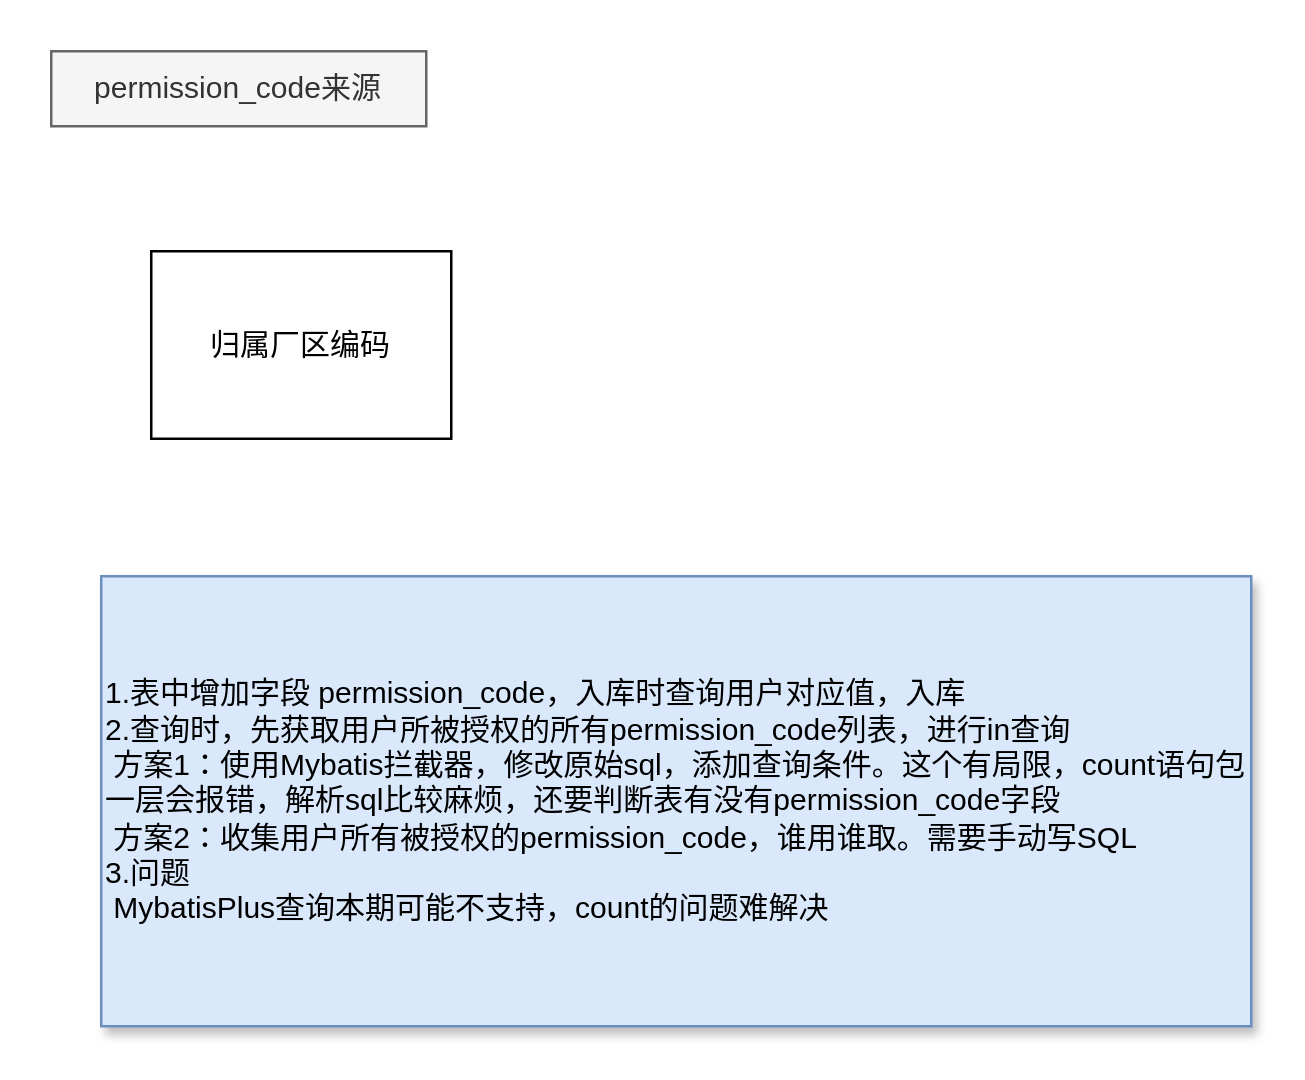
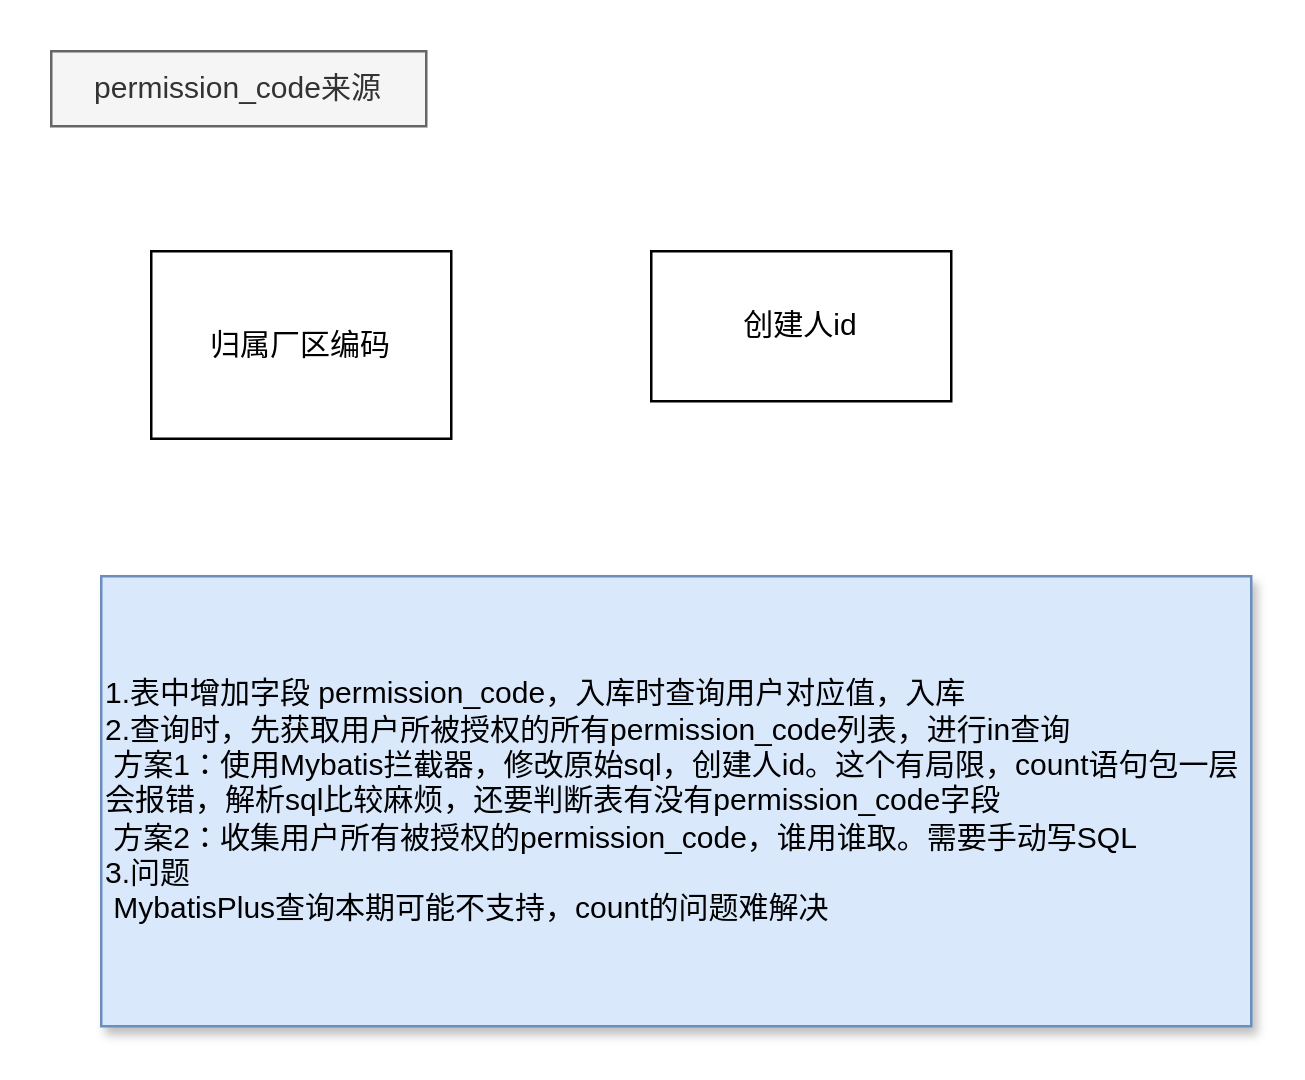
+ <mxCell id="4" value="创建人id" style="rounded=0;whiteSpace=wrap;html=1;" vertex="1" parent="1"><mxGeometry x="260" y="100" width="120" height="60" as="geometry" /></mxCell>
- <mxCell id="5" value="1.表中增加字段&amp;nbsp;permission_code，入库时查询用户对应值，入库&lt;br&gt;2.查询时，先获取用户所被授权的所有permission_code列表，进行in查询&lt;br&gt;&lt;span style=&quot;&quot;&gt; &lt;/span&gt;&lt;span style=&quot;&quot;&gt; &lt;/span&gt;&lt;span style=&quot;white-space: pre;&quot;&gt; &lt;/span&gt;方案1：使用Mybatis拦截器，修改原始sql，添加查询条件。这个有局限，count语句包一层会报错，解析sql比较麻烦，还要判断表有没有permission_code字段&lt;br&gt;&lt;span style=&quot;&quot;&gt; &lt;/span&gt;&lt;span style=&quot;&quot;&gt; &lt;/span&gt;&lt;span style=&quot;white-space: pre;&quot;&gt; &lt;/span&gt;方案2：收集用户所有被授权的permission_code，谁用谁取。需要手动写SQL&lt;br&gt;3.问题&lt;br&gt;&lt;span style=&quot;&quot;&gt; &lt;/span&gt;&lt;span style=&quot;white-space: pre;&quot;&gt; &lt;/span&gt;MybatisPlus查询本期可能不支持，count的问题难解决" style="text;html=1;strokeColor=#6c8ebf;fillColor=#dae8fc;align=left;verticalAlign=middle;whiteSpace=wrap;rounded=0;shadow=1;horizontal=1;" vertex="1" parent="1"><mxGeometry x="40" y="230" width="460" height="180" as="geometry" /></mxCell>
+ <mxCell id="5" value="1.表中增加字段&amp;nbsp;permission_code，入库时查询用户对应值，入库&lt;br&gt;2.查询时，先获取用户所被授权的所有permission_code列表，进行in查询&lt;br&gt;&lt;span style=&quot;&quot;&gt; &lt;/span&gt;&lt;span style=&quot;&quot;&gt; &lt;/span&gt;&lt;span style=&quot;white-space: pre;&quot;&gt; &lt;/span&gt;方案1：使用Mybatis拦截器，修改原始sql，创建人id。这个有局限，count语句包一层会报错，解析sql比较麻烦，还要判断表有没有permission_code字段&lt;br&gt;&lt;span style=&quot;&quot;&gt; &lt;/span&gt;&lt;span style=&quot;&quot;&gt; &lt;/span&gt;&lt;span style=&quot;white-space: pre;&quot;&gt; &lt;/span&gt;方案2：收集用户所有被授权的permission_code，谁用谁取。需要手动写SQL&lt;br&gt;3.问题&lt;br&gt;&lt;span style=&quot;&quot;&gt; &lt;/span&gt;&lt;span style=&quot;white-space: pre;&quot;&gt; &lt;/span&gt;MybatisPlus查询本期可能不支持，count的问题难解决" style="text;html=1;strokeColor=#6c8ebf;fillColor=#dae8fc;align=left;verticalAlign=middle;whiteSpace=wrap;rounded=0;shadow=1;horizontal=1;" vertex="1" parent="1"><mxGeometry x="40" y="230" width="460" height="180" as="geometry" /></mxCell>
